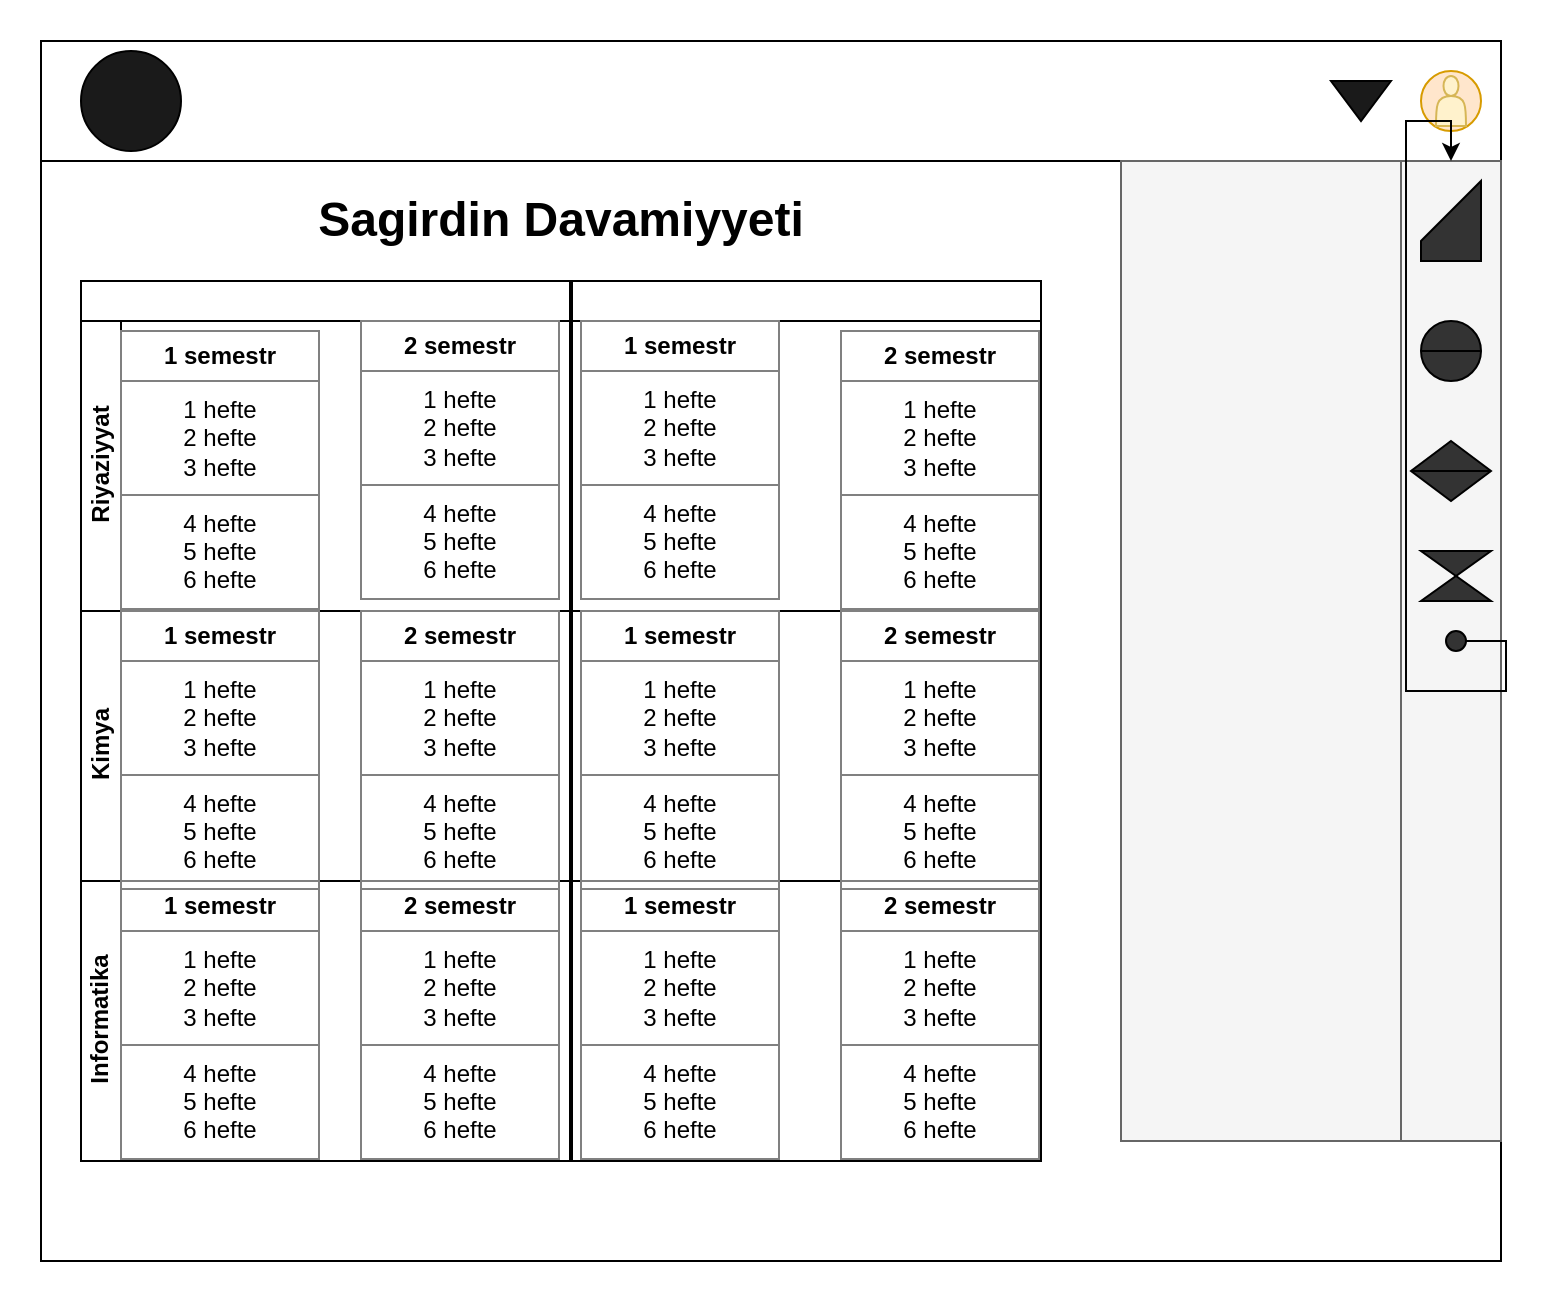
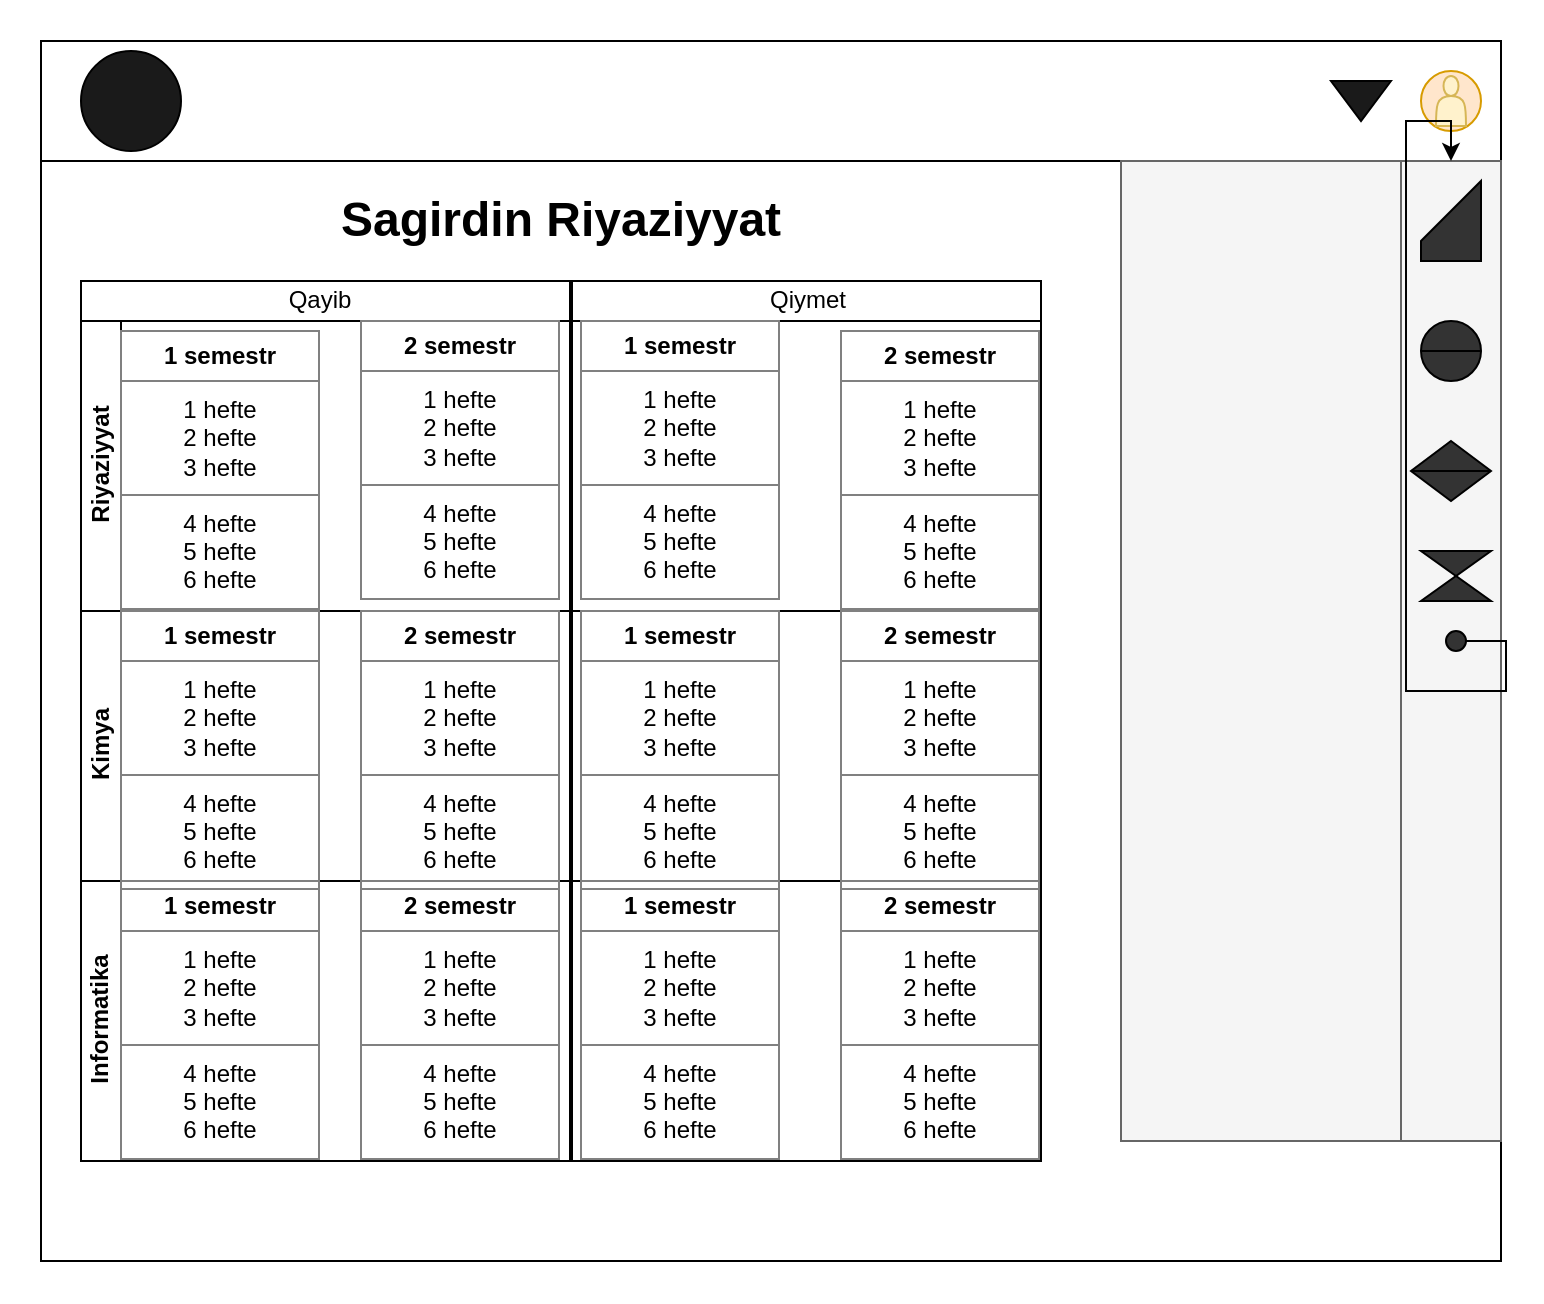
- <mxCell id="16" value="Sagirdin Davamiyyeti" style="text;strokeColor=none;fillColor=none;html=1;fontSize=24;fontStyle=1;verticalAlign=middle;align=center;" vertex="1" parent="1"><mxGeometry x="155" y="90" width="250" height="40" as="geometry" /></mxCell>
+ <mxCell id="16" value="Sagirdin Riyaziyyat" style="text;strokeColor=none;fillColor=none;html=1;fontSize=24;fontStyle=1;verticalAlign=middle;align=center;" vertex="1" parent="1"><mxGeometry x="155" y="90" width="250" height="40" as="geometry" /></mxCell>
+ <mxCell id="26" value="Qayib" style="text;html=1;strokeColor=none;fillColor=none;align=center;verticalAlign=middle;whiteSpace=wrap;rounded=0;" vertex="1" parent="1"><mxGeometry x="140" y="140" width="40" height="20" as="geometry" /></mxCell>
+ <mxCell id="27" value="Qiymet" style="text;html=1;strokeColor=none;fillColor=none;align=center;verticalAlign=middle;whiteSpace=wrap;rounded=0;" vertex="1" parent="1"><mxGeometry x="384" y="140" width="40" height="20" as="geometry" /></mxCell>
